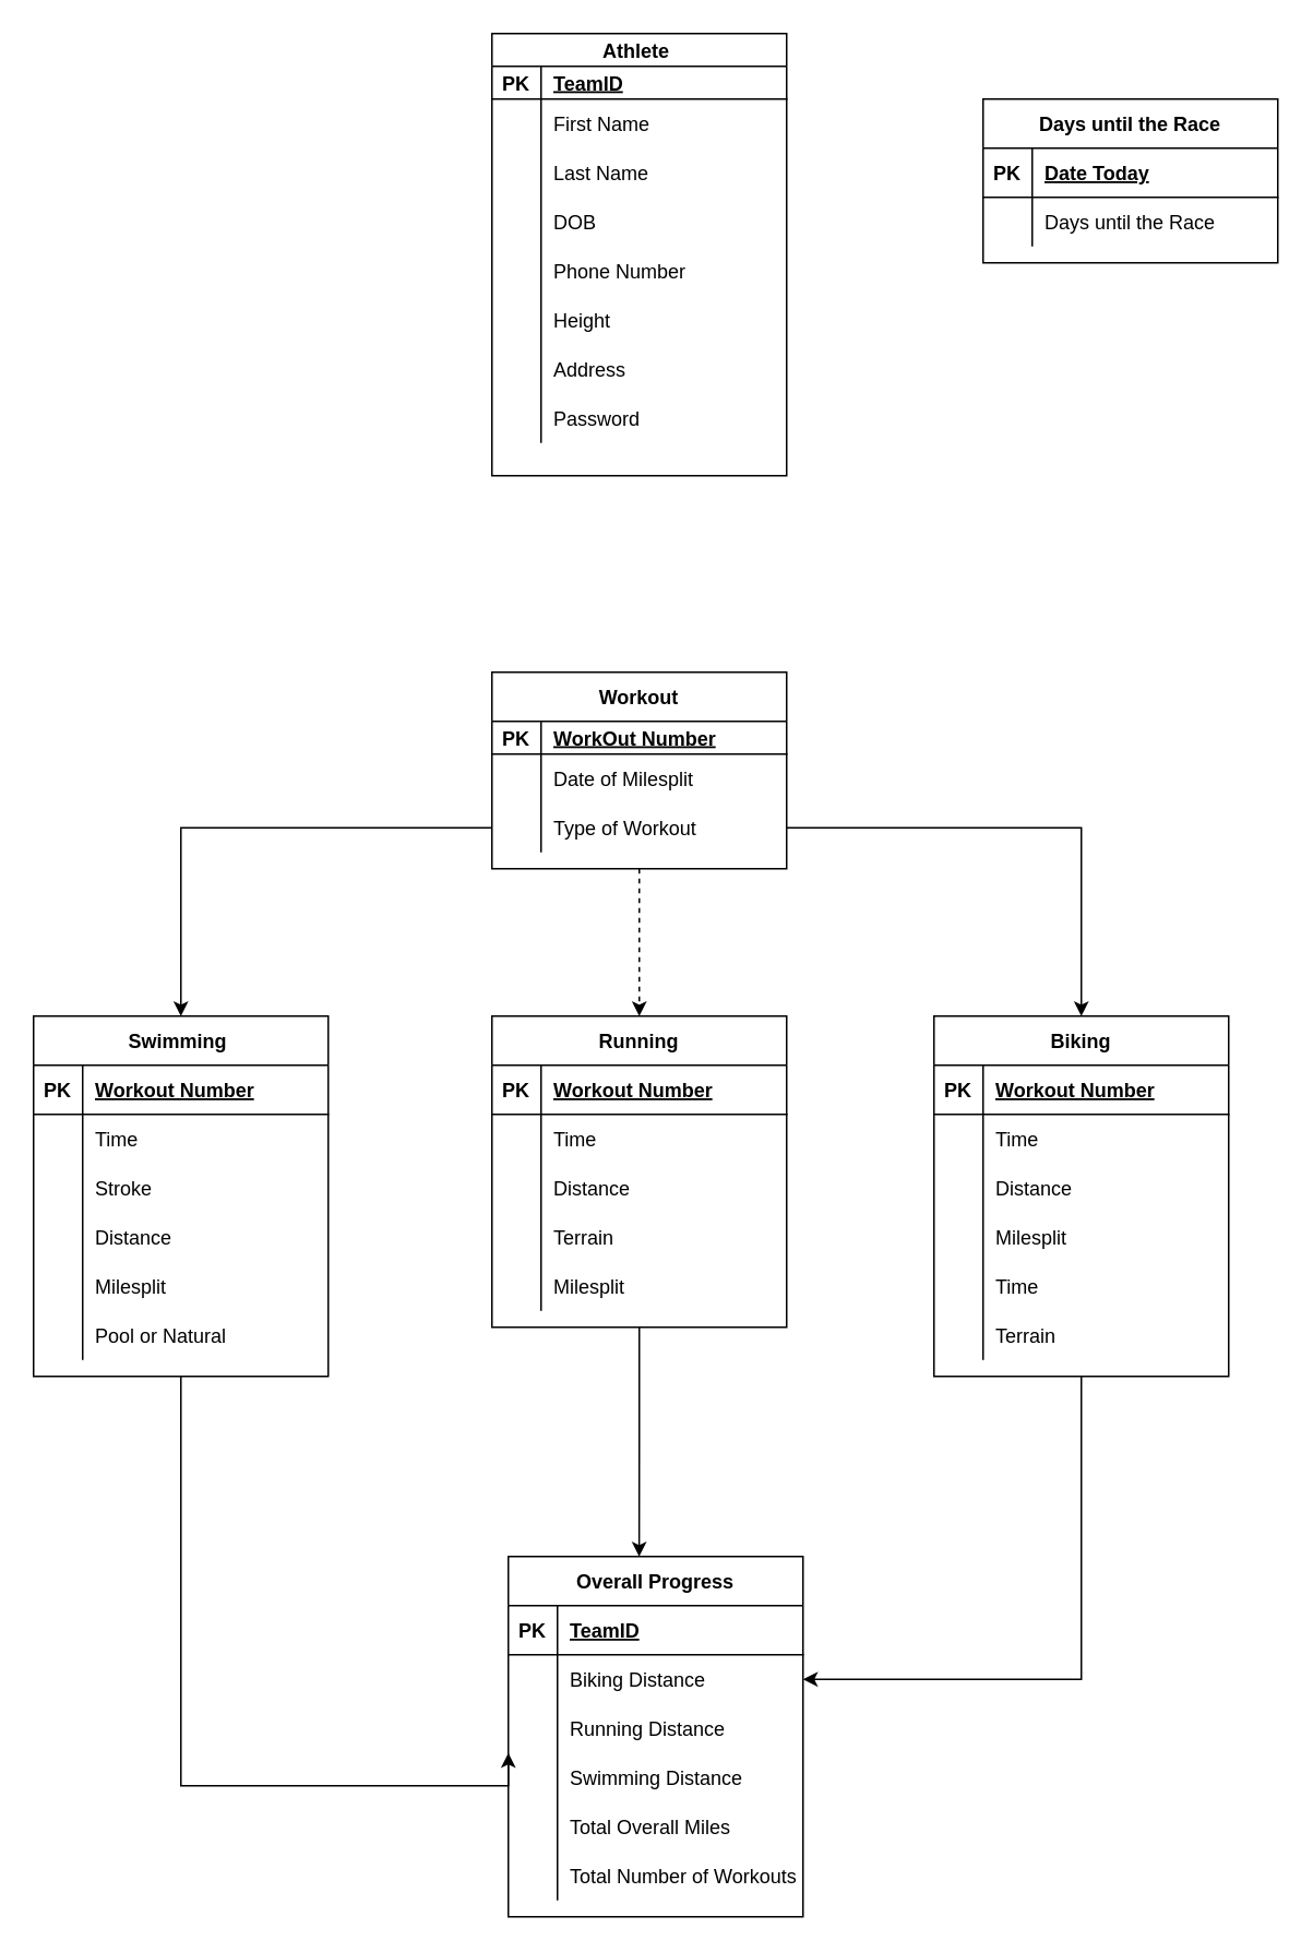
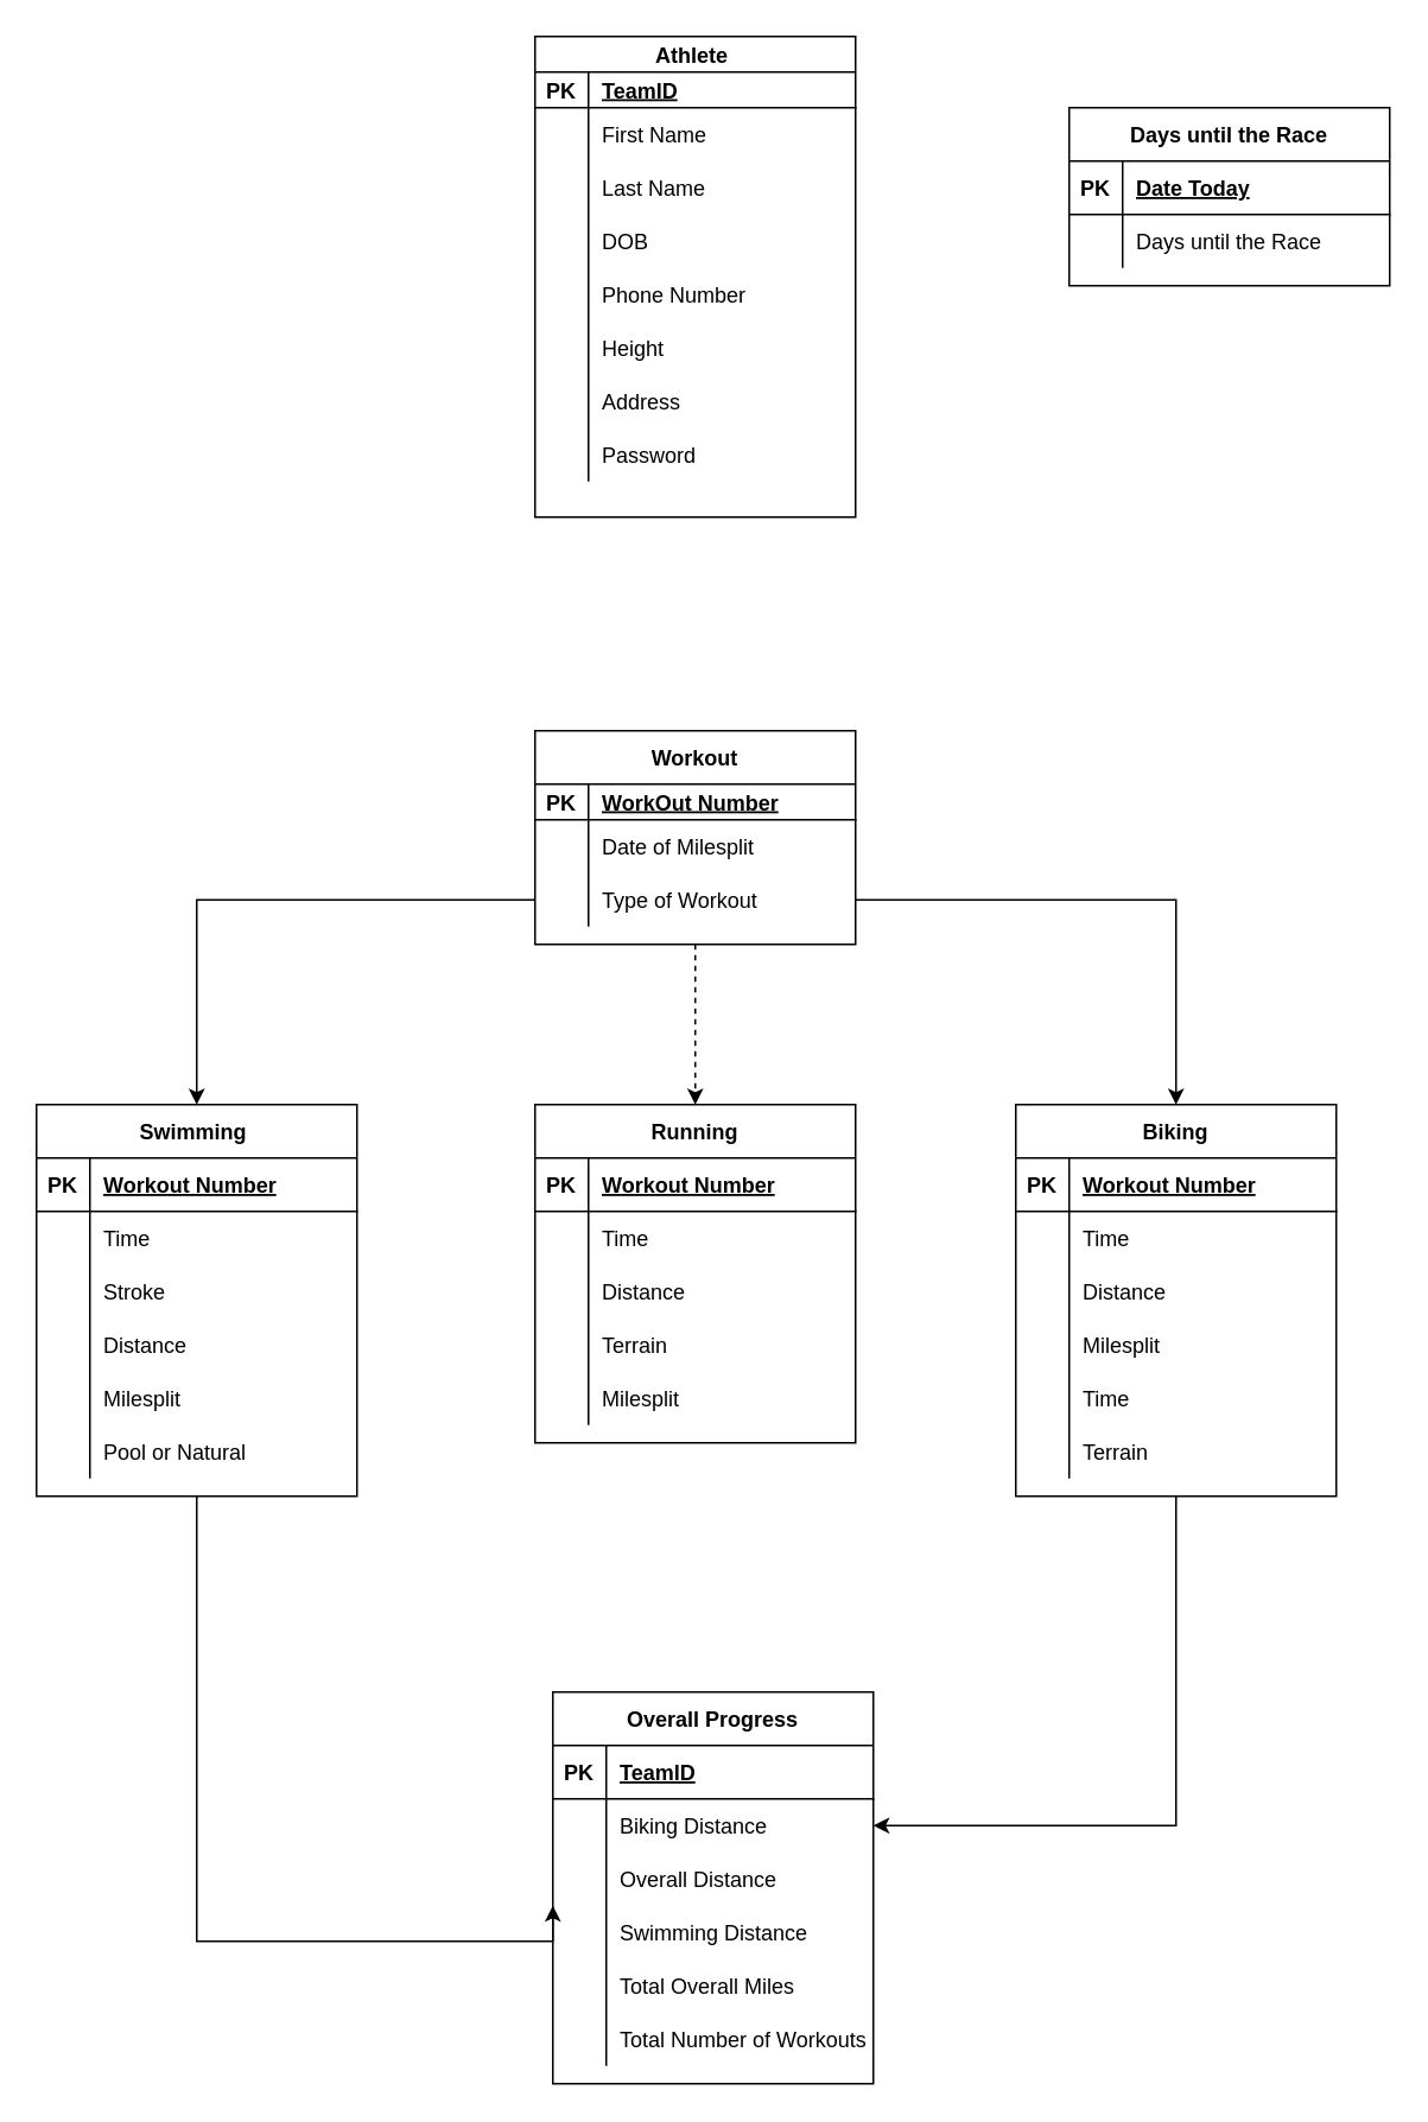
- <mxCell id="58" style="edgeStyle=orthogonalEdgeStyle;rounded=0;orthogonalLoop=1;jettySize=auto;html=1;entryX=0.444;entryY=0;entryDx=0;entryDy=0;entryPerimeter=0;" edge="1" parent="1" source="59" target="95"><mxGeometry relative="1" as="geometry" /></mxCell>
- <mxCell id="104" value="Running Distance" style="shape=partialRectangle;connectable=0;fillColor=none;top=0;left=0;bottom=0;right=0;align=left;spacingLeft=6;overflow=hidden;" vertex="1" parent="102"><mxGeometry x="30" width="150" height="30" as="geometry" /></mxCell>
+ <mxCell id="104" value="Overall Distance" style="shape=partialRectangle;connectable=0;fillColor=none;top=0;left=0;bottom=0;right=0;align=left;spacingLeft=6;overflow=hidden;" vertex="1" parent="102"><mxGeometry x="30" width="150" height="30" as="geometry" /></mxCell>
